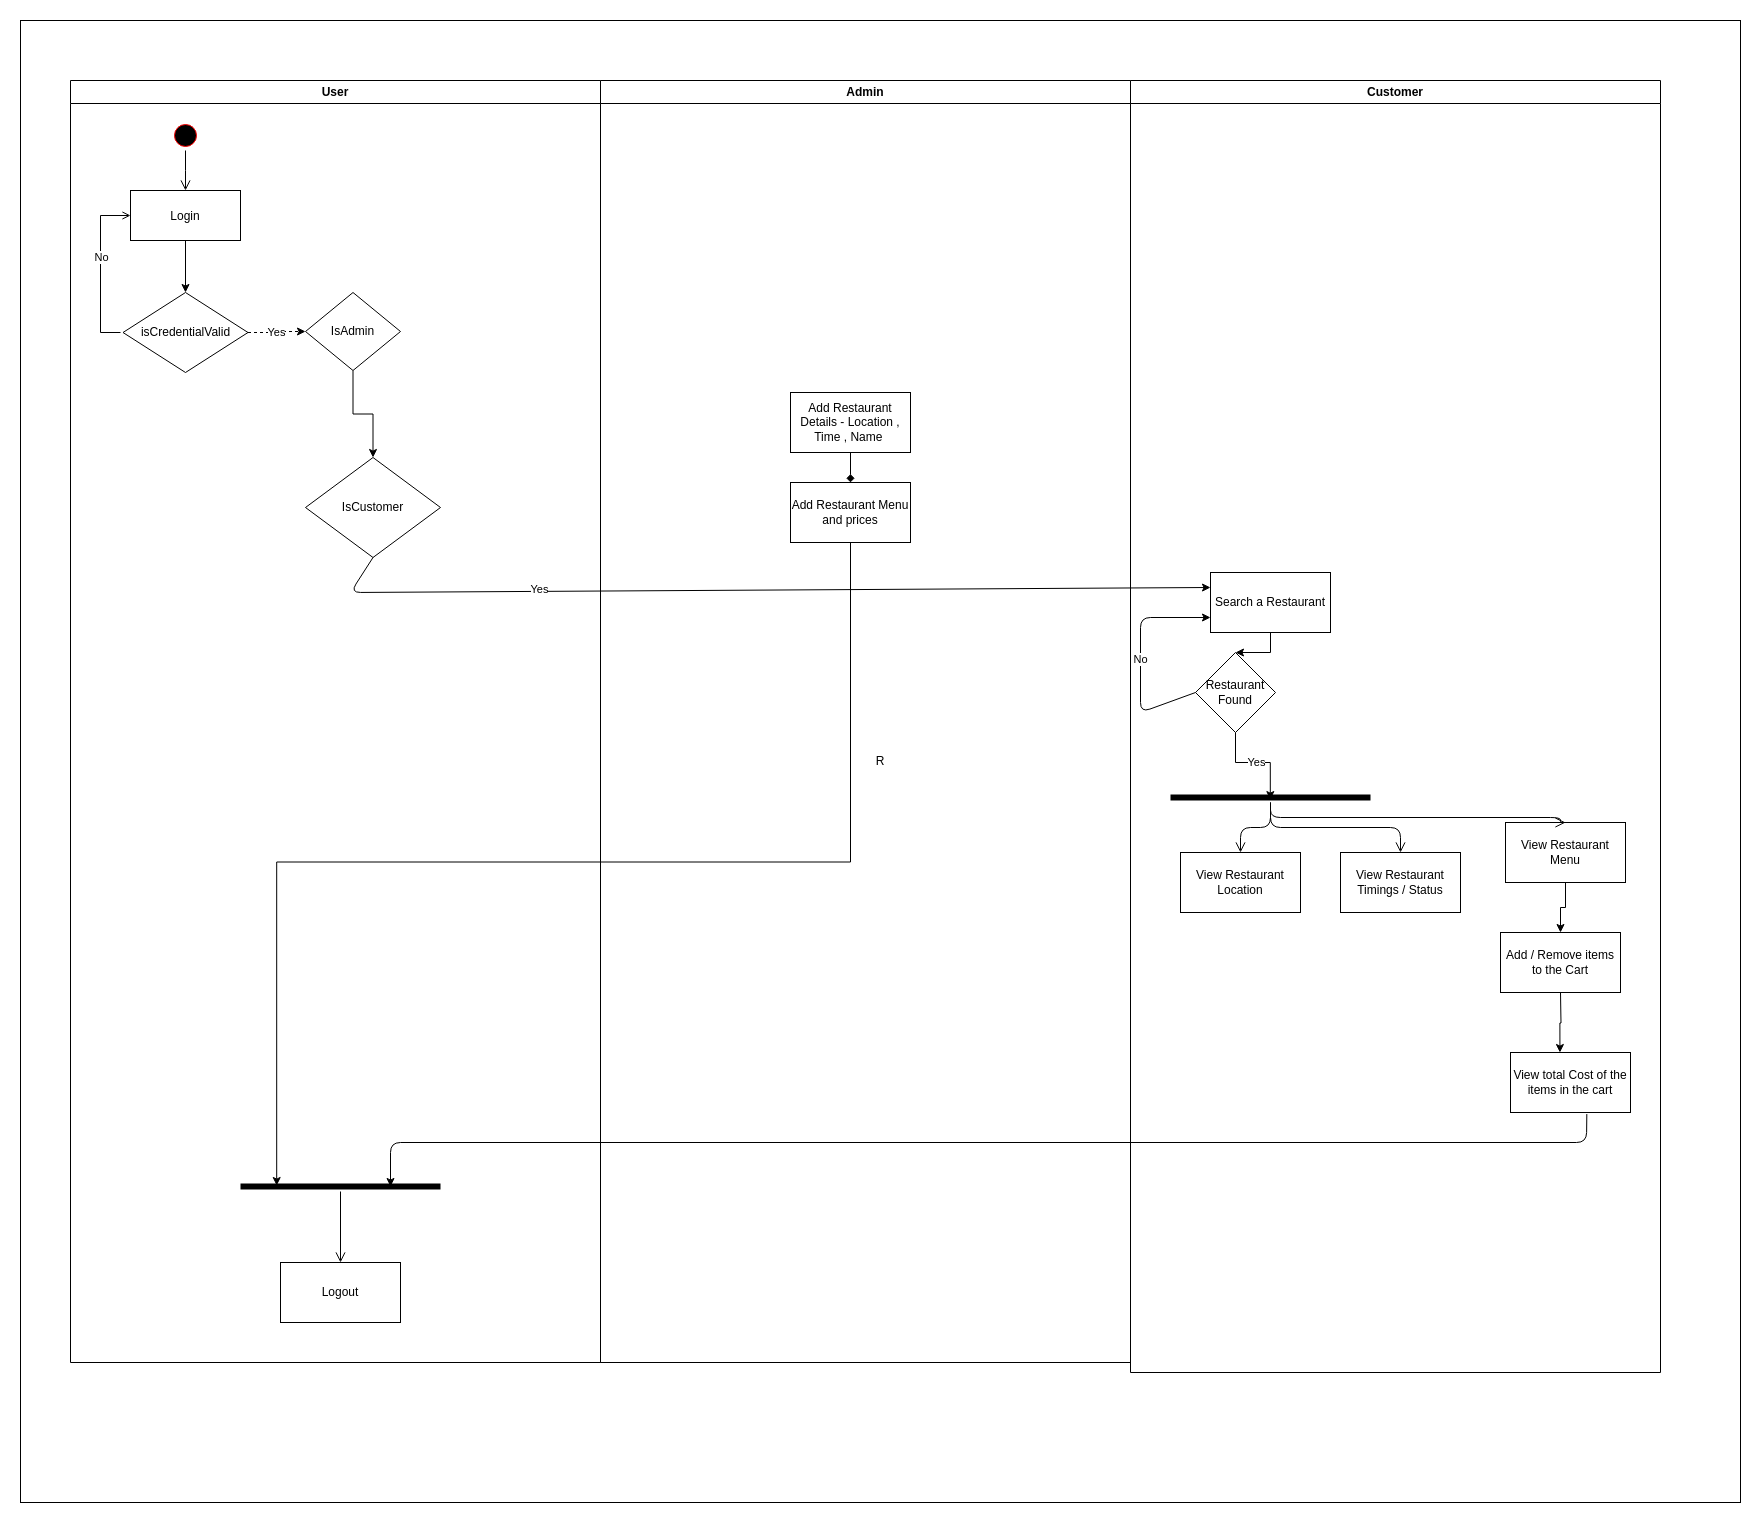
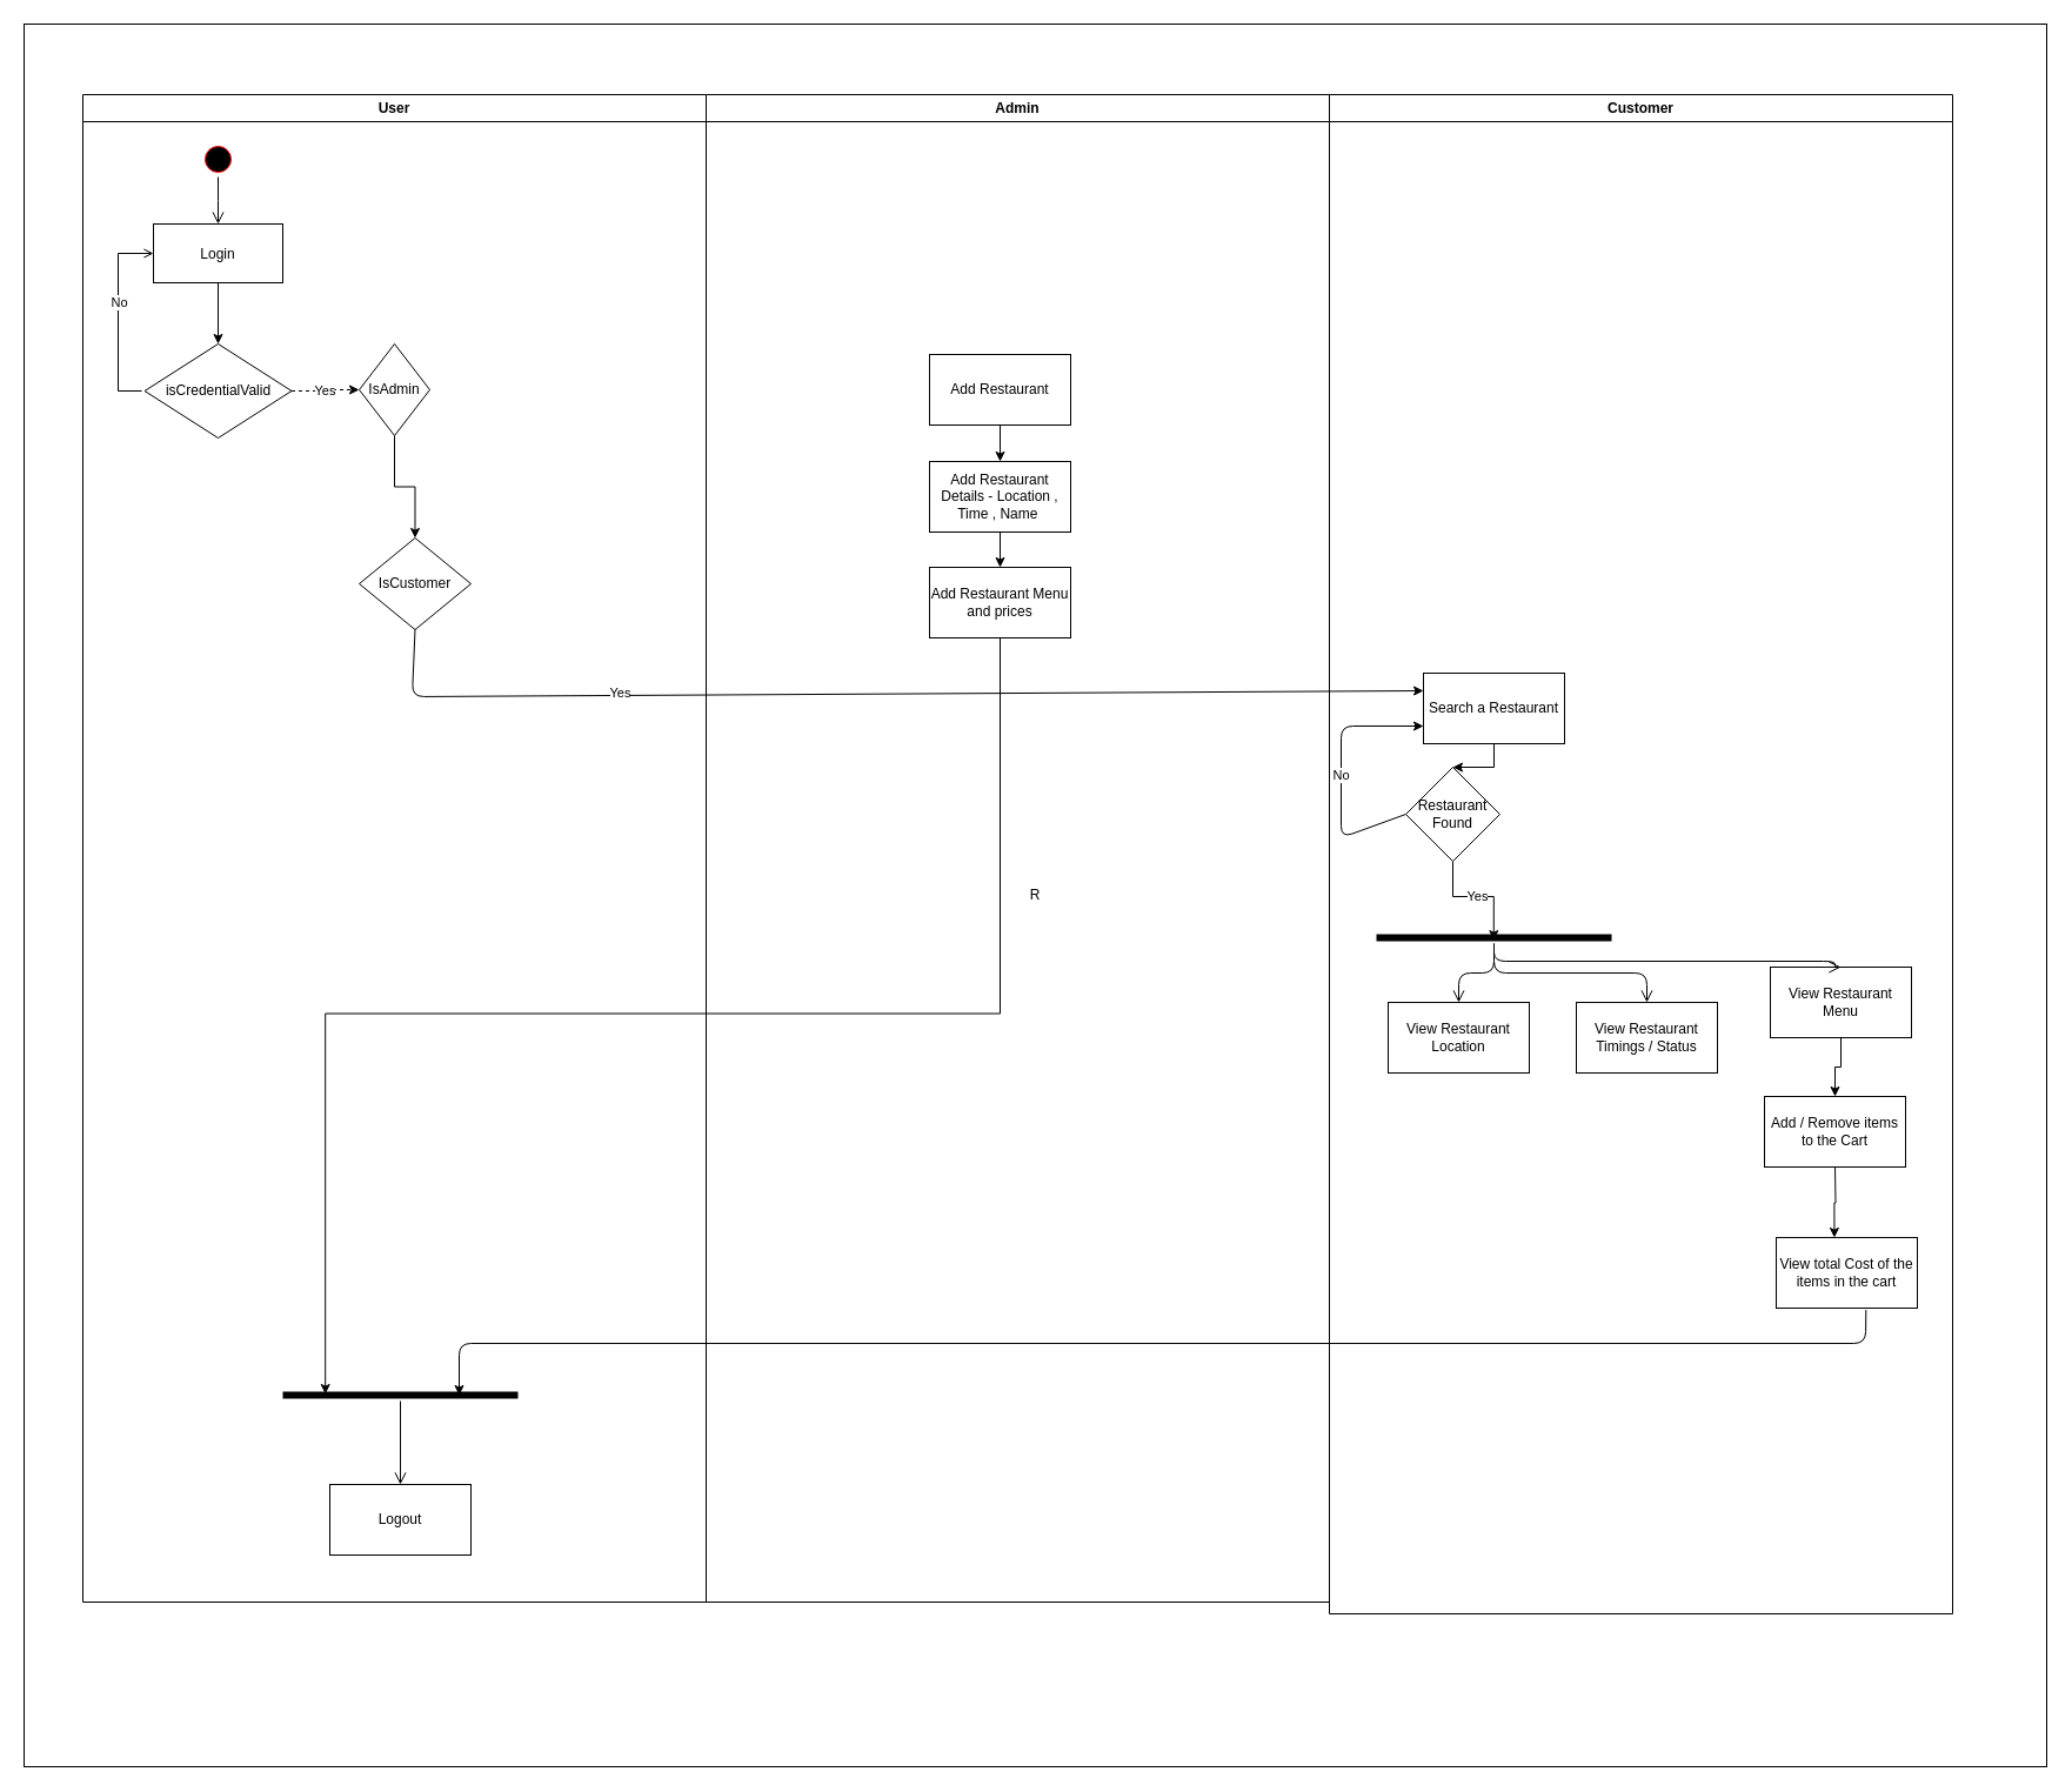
- <mxCell id="13" value="IsAdmin" style="rhombus;whiteSpace=wrap;html=1;" vertex="1" parent="3"><mxGeometry x="235" y="212" width="95" height="78" as="geometry" /></mxCell>
+ <mxCell id="13" value="IsAdmin" style="rhombus;whiteSpace=wrap;html=1;" vertex="1" parent="3"><mxGeometry x="235" y="212" width="60" height="78" as="geometry" /></mxCell>
+ <mxCell id="20" value="Add Restaurant" style="whiteSpace=wrap;html=1;" vertex="1" parent="18"><mxGeometry x="190" y="221" width="120" height="60" as="geometry" /></mxCell>
+ <mxCell id="19" value="" style="edgeStyle=orthogonalEdgeStyle;rounded=0;orthogonalLoop=1;jettySize=auto;html=1;strokeColor=#000000;" edge="1" parent="18" source="20" target="22"><mxGeometry relative="1" as="geometry" /></mxCell>
- <mxCell id="21" value="" style="edgeStyle=orthogonalEdgeStyle;rounded=0;orthogonalLoop=1;jettySize=auto;html=1;strokeColor=#000000;endArrow=diamond;" edge="1" parent="18" source="22" target="23"><mxGeometry relative="1" as="geometry" /></mxCell>
+ <mxCell id="21" value="" style="edgeStyle=orthogonalEdgeStyle;rounded=0;orthogonalLoop=1;jettySize=auto;html=1;strokeColor=#000000;" edge="1" parent="18" source="22" target="23"><mxGeometry relative="1" as="geometry" /></mxCell>
- <mxCell id="14" value="IsCustomer" style="rhombus;whiteSpace=wrap;html=1;" vertex="1" parent="3"><mxGeometry x="235" y="377" width="135" height="100" as="geometry" /></mxCell>
+ <mxCell id="14" value="IsCustomer" style="rhombus;whiteSpace=wrap;html=1;" vertex="1" parent="3"><mxGeometry x="235" y="377" width="95" height="78" as="geometry" /></mxCell>
